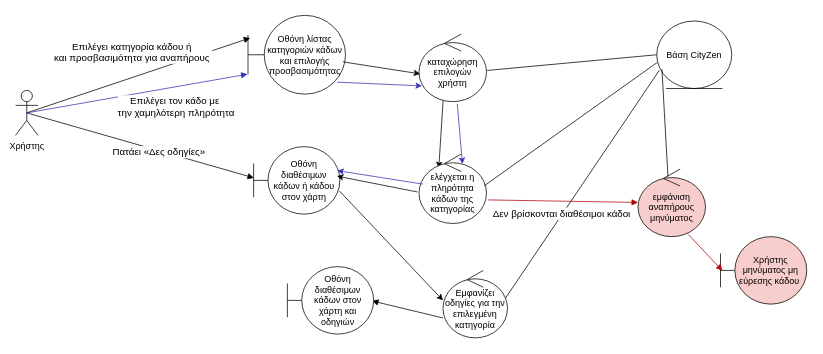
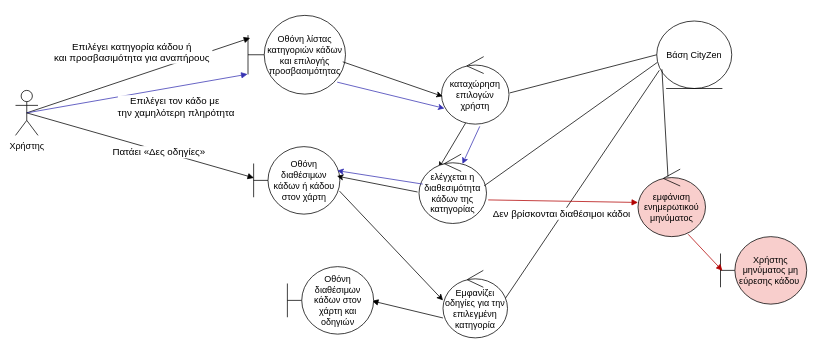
- <mxCell id="8" value="καταχώρηση επιλογών χρήστη" style="ellipse;shape=umlControl;whiteSpace=wrap;html=1;" vertex="1" parent="1"><mxGeometry x="558" y="45" width="90" height="90" as="geometry" /></mxCell>
+ <mxCell id="8" value="καταχώρηση επιλογών χρήστη" style="ellipse;shape=umlControl;whiteSpace=wrap;html=1;" vertex="1" parent="1"><mxGeometry x="588" y="75" width="90" height="90" as="geometry" /></mxCell>
- <mxCell id="14" value="ελέγχεται η πληρότητα κάδων της κατηγορίας" style="ellipse;shape=umlControl;whiteSpace=wrap;html=1;" vertex="1" parent="1"><mxGeometry x="558" y="205" width="90" height="92.5" as="geometry" /></mxCell>
+ <mxCell id="14" value="ελέγχεται η διαθεσιμότητα κάδων της κατηγορίας" style="ellipse;shape=umlControl;whiteSpace=wrap;html=1;" vertex="1" parent="1"><mxGeometry x="558" y="205" width="90" height="92.5" as="geometry" /></mxCell>
- <mxCell id="23" value="εμφάνιση αναπήρους μηνύματος" style="ellipse;shape=umlControl;whiteSpace=wrap;html=1;fillColor=#F8CECC;" vertex="1" parent="1"><mxGeometry x="850" y="225" width="90" height="90" as="geometry" /></mxCell>
+ <mxCell id="23" value="εμφάνιση ενημερωτικού μηνύματος" style="ellipse;shape=umlControl;whiteSpace=wrap;html=1;fillColor=#F8CECC;" vertex="1" parent="1"><mxGeometry x="850" y="225" width="90" height="90" as="geometry" /></mxCell>
